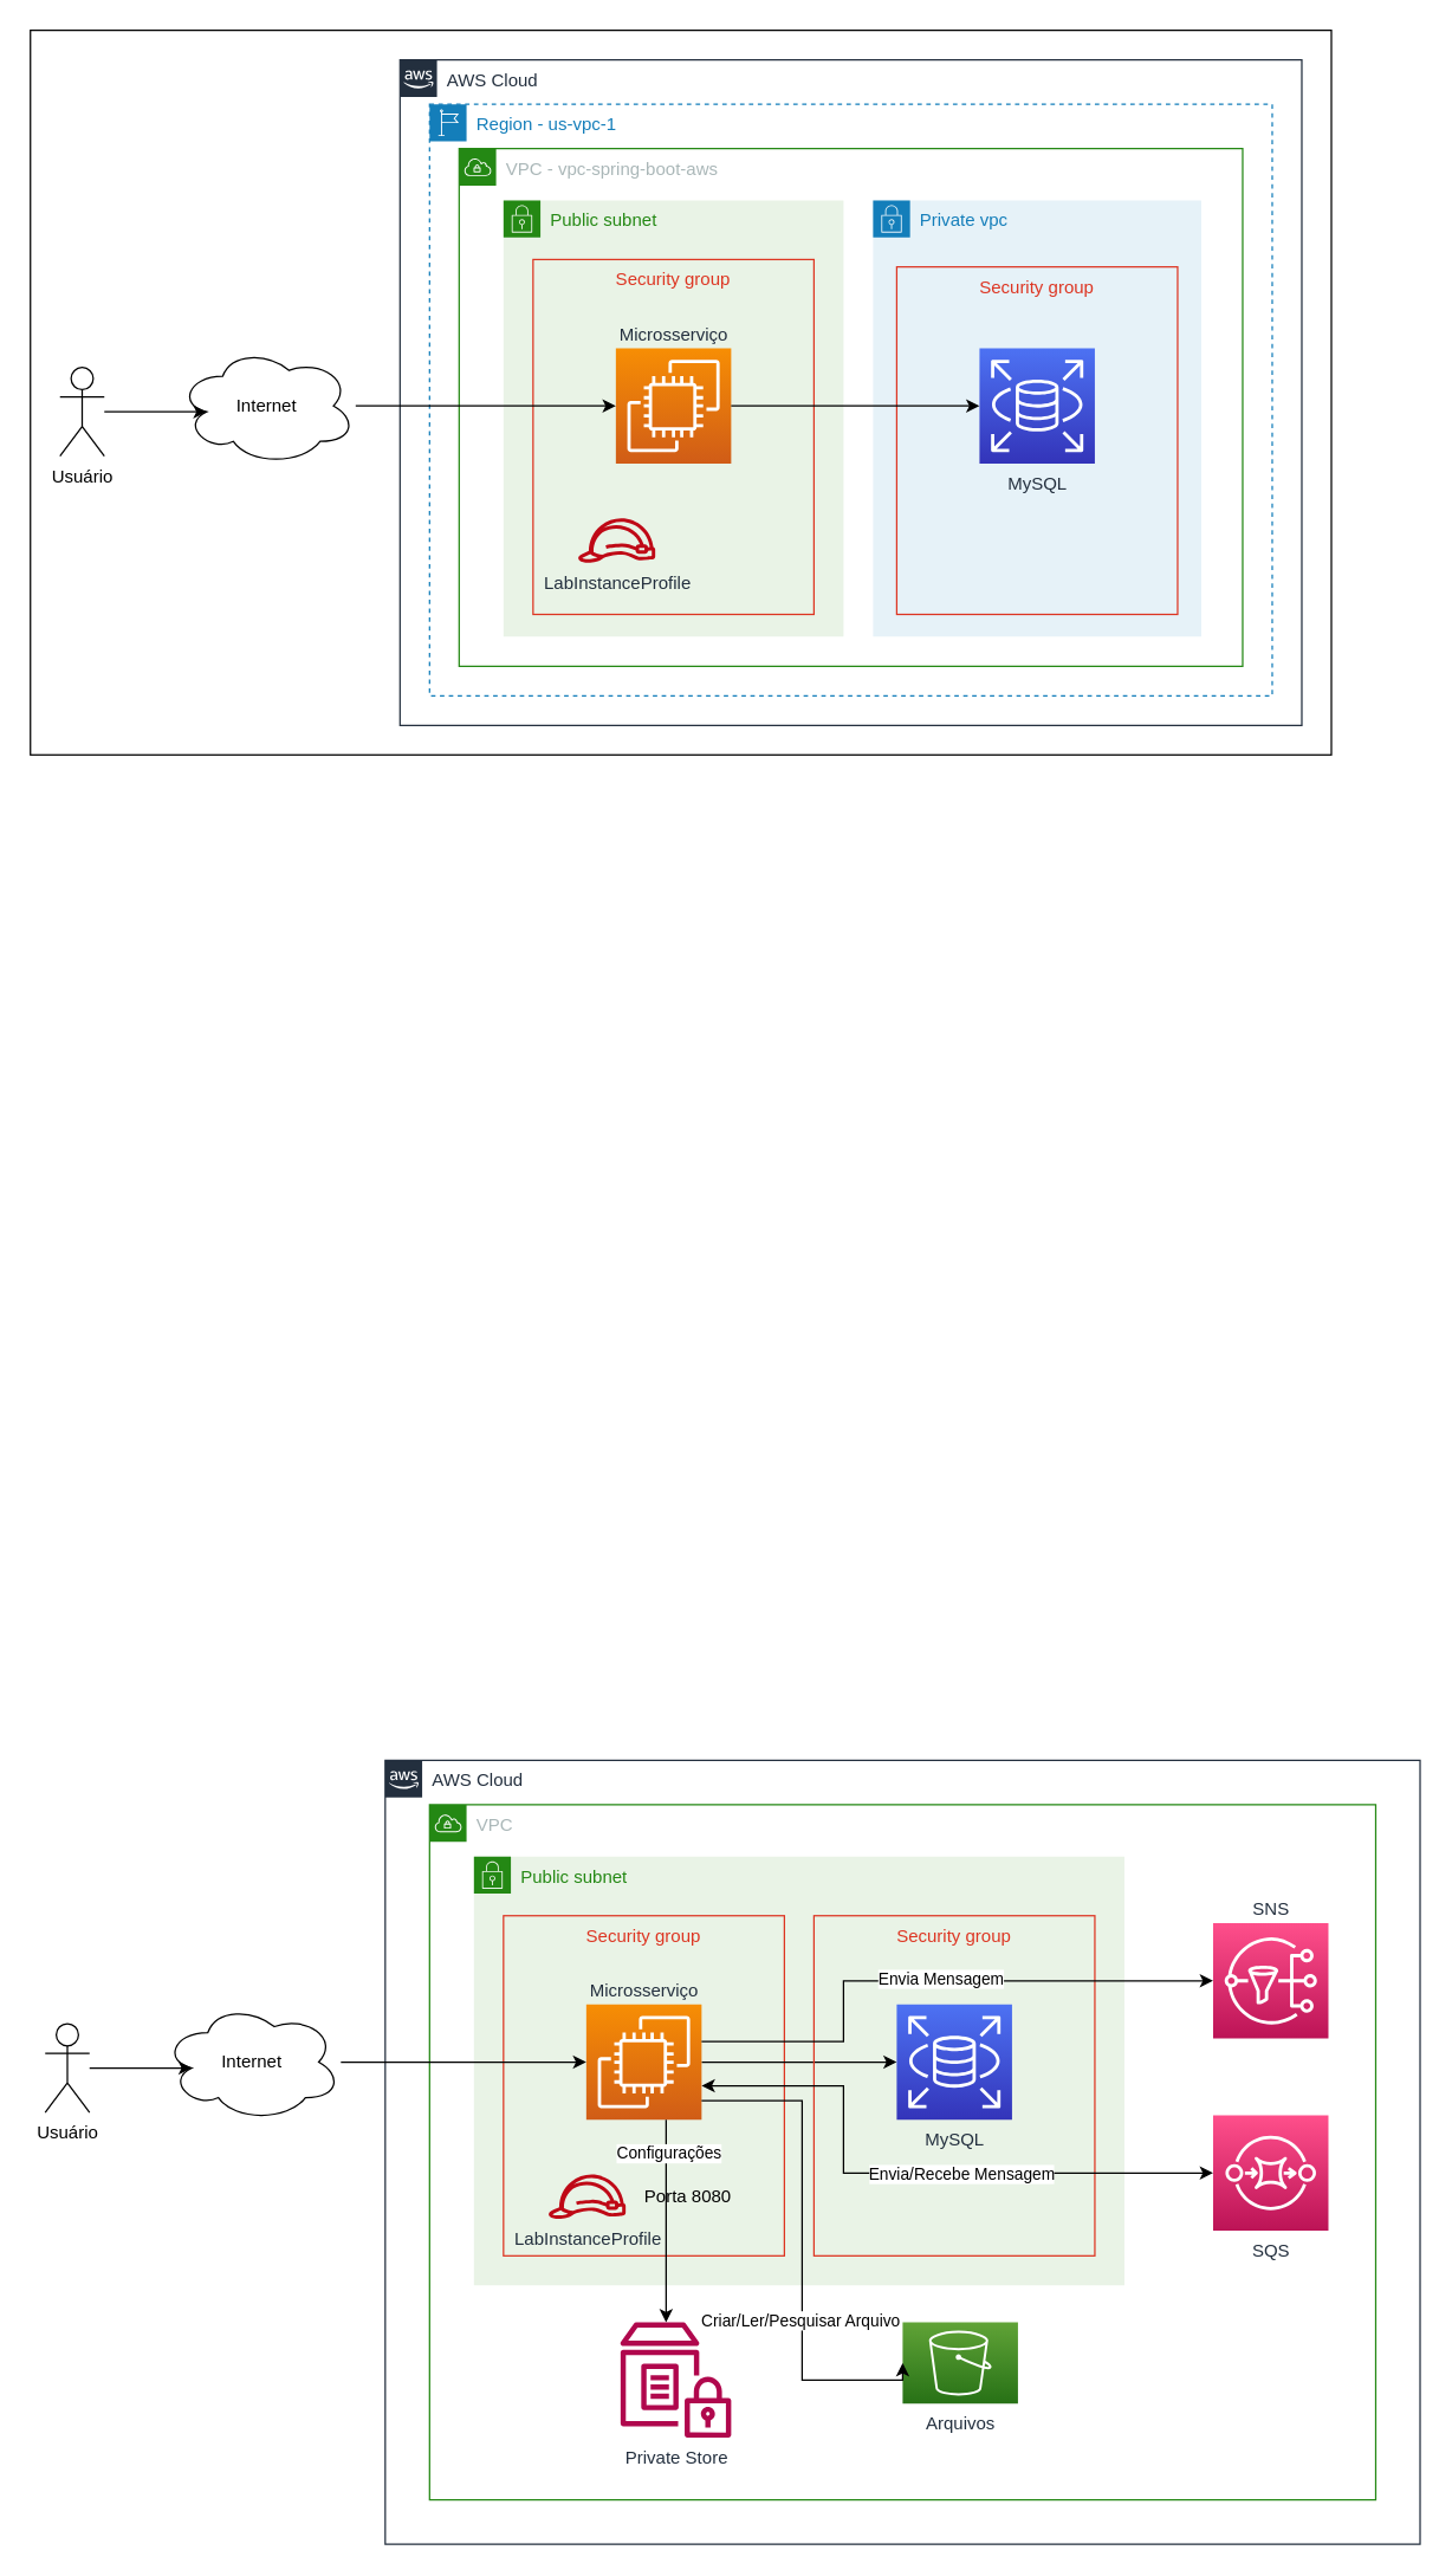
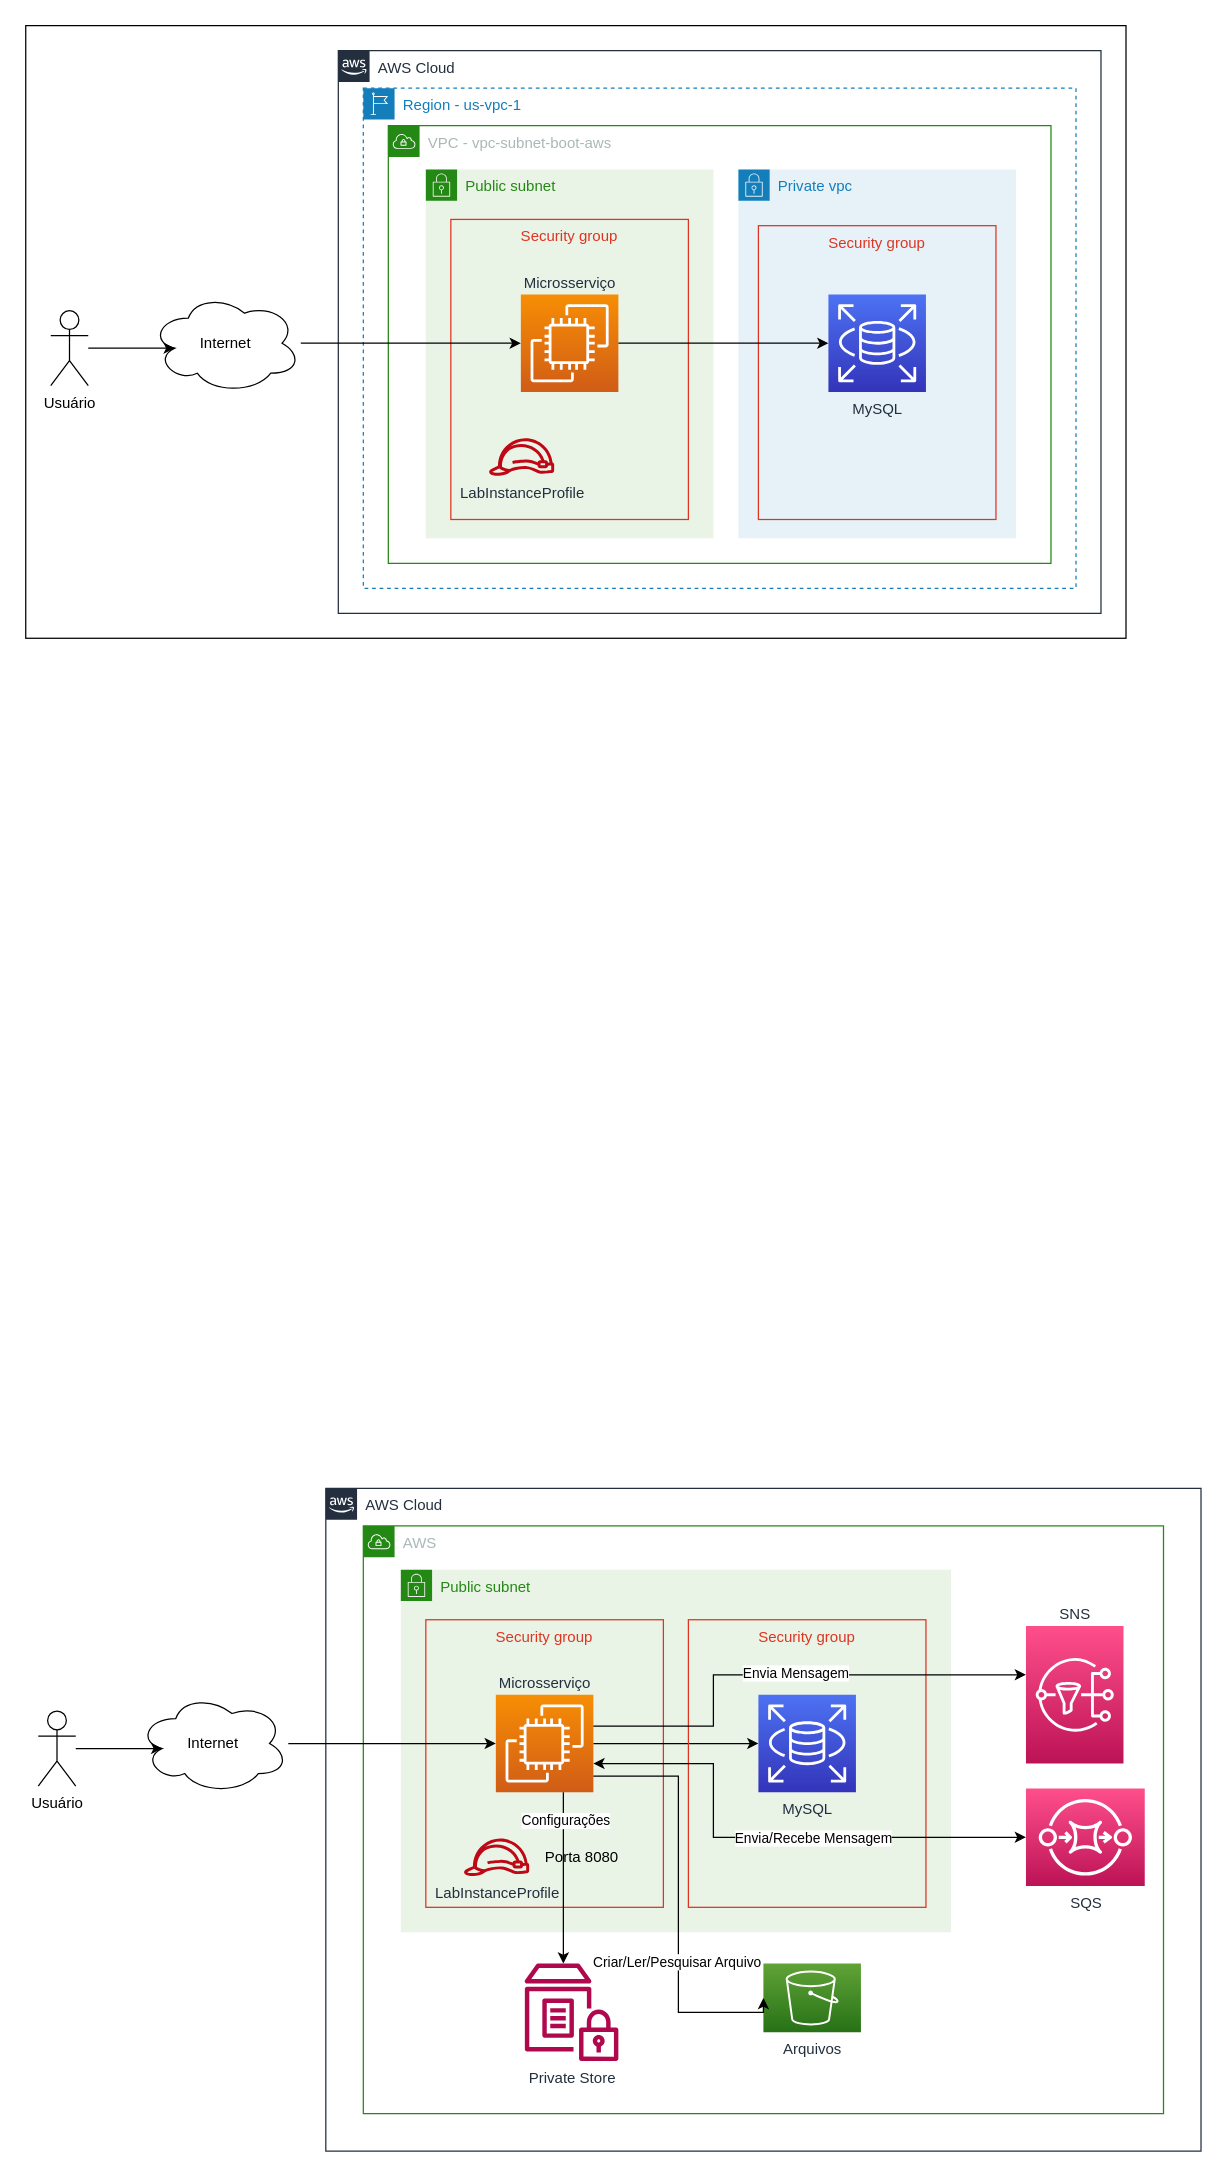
- <mxCell id="30" value="VPC - vpc-spring-boot-aws" style="points=[[0,0],[0.25,0],[0.5,0],[0.75,0],[1,0],[1,0.25],[1,0.5],[1,0.75],[1,1],[0.75,1],[0.5,1],[0.25,1],[0,1],[0,0.75],[0,0.5],[0,0.25]];outlineConnect=0;gradientColor=none;html=1;whiteSpace=wrap;fontSize=12;fontStyle=0;container=1;pointerEvents=0;collapsible=0;recursiveResize=0;shape=mxgraph.aws4.group;grIcon=mxgraph.aws4.group_vpc;strokeColor=#248814;fillColor=none;verticalAlign=top;align=left;spacingLeft=30;fontColor=#AAB7B8;dashed=0;" parent="29" vertex="1"><mxGeometry x="20" y="30" width="530" height="350" as="geometry" /></mxCell>
+ <mxCell id="30" value="VPC - vpc-subnet-boot-aws" style="points=[[0,0],[0.25,0],[0.5,0],[0.75,0],[1,0],[1,0.25],[1,0.5],[1,0.75],[1,1],[0.75,1],[0.5,1],[0.25,1],[0,1],[0,0.75],[0,0.5],[0,0.25]];outlineConnect=0;gradientColor=none;html=1;whiteSpace=wrap;fontSize=12;fontStyle=0;container=1;pointerEvents=0;collapsible=0;recursiveResize=0;shape=mxgraph.aws4.group;grIcon=mxgraph.aws4.group_vpc;strokeColor=#248814;fillColor=none;verticalAlign=top;align=left;spacingLeft=30;fontColor=#AAB7B8;dashed=0;" parent="29" vertex="1"><mxGeometry x="20" y="30" width="530" height="350" as="geometry" /></mxCell>
- <mxCell id="3" value="VPC" style="points=[[0,0],[0.25,0],[0.5,0],[0.75,0],[1,0],[1,0.25],[1,0.5],[1,0.75],[1,1],[0.75,1],[0.5,1],[0.25,1],[0,1],[0,0.75],[0,0.5],[0,0.25]];outlineConnect=0;gradientColor=none;html=1;whiteSpace=wrap;fontSize=12;fontStyle=0;container=1;pointerEvents=0;collapsible=0;recursiveResize=0;shape=mxgraph.aws4.group;grIcon=mxgraph.aws4.group_vpc;strokeColor=#248814;fillColor=none;verticalAlign=top;align=left;spacingLeft=30;fontColor=#AAB7B8;dashed=0;" parent="2" vertex="1"><mxGeometry x="30" y="30" width="640" height="470" as="geometry" /></mxCell>
+ <mxCell id="3" value="AWS" style="points=[[0,0],[0.25,0],[0.5,0],[0.75,0],[1,0],[1,0.25],[1,0.5],[1,0.75],[1,1],[0.75,1],[0.5,1],[0.25,1],[0,1],[0,0.75],[0,0.5],[0,0.25]];outlineConnect=0;gradientColor=none;html=1;whiteSpace=wrap;fontSize=12;fontStyle=0;container=1;pointerEvents=0;collapsible=0;recursiveResize=0;shape=mxgraph.aws4.group;grIcon=mxgraph.aws4.group_vpc;strokeColor=#248814;fillColor=none;verticalAlign=top;align=left;spacingLeft=30;fontColor=#AAB7B8;dashed=0;" parent="2" vertex="1"><mxGeometry x="30" y="30" width="640" height="470" as="geometry" /></mxCell>
- <mxCell id="14" value="SNS" style="sketch=0;points=[[0,0,0],[0.25,0,0],[0.5,0,0],[0.75,0,0],[1,0,0],[0,1,0],[0.25,1,0],[0.5,1,0],[0.75,1,0],[1,1,0],[0,0.25,0],[0,0.5,0],[0,0.75,0],[1,0.25,0],[1,0.5,0],[1,0.75,0]];outlineConnect=0;fontColor=#232F3E;gradientColor=#FF4F8B;gradientDirection=north;fillColor=#BC1356;strokeColor=#ffffff;dashed=0;verticalLabelPosition=top;verticalAlign=bottom;align=center;html=1;fontSize=12;fontStyle=0;aspect=fixed;shape=mxgraph.aws4.resourceIcon;resIcon=mxgraph.aws4.sns;labelPosition=center;" parent="3" vertex="1"><mxGeometry x="530" y="80" width="78" height="78" as="geometry" /></mxCell>
+ <mxCell id="14" value="SNS" style="sketch=0;points=[[0,0,0],[0.25,0,0],[0.5,0,0],[0.75,0,0],[1,0,0],[0,1,0],[0.25,1,0],[0.5,1,0],[0.75,1,0],[1,1,0],[0,0.25,0],[0,0.5,0],[0,0.75,0],[1,0.25,0],[1,0.5,0],[1,0.75,0]];outlineConnect=0;fontColor=#232F3E;gradientColor=#FF4F8B;gradientDirection=north;fillColor=#BC1356;strokeColor=#ffffff;dashed=0;verticalLabelPosition=top;verticalAlign=bottom;align=center;html=1;fontSize=12;fontStyle=0;aspect=fixed;shape=mxgraph.aws4.resourceIcon;resIcon=mxgraph.aws4.sns;labelPosition=center;" parent="3" vertex="1"><mxGeometry x="530" y="80" width="78" height="110" as="geometry" /></mxCell>
- <mxCell id="15" value="SQS" style="sketch=0;points=[[0,0,0],[0.25,0,0],[0.5,0,0],[0.75,0,0],[1,0,0],[0,1,0],[0.25,1,0],[0.5,1,0],[0.75,1,0],[1,1,0],[0,0.25,0],[0,0.5,0],[0,0.75,0],[1,0.25,0],[1,0.5,0],[1,0.75,0]];outlineConnect=0;fontColor=#232F3E;gradientColor=#FF4F8B;gradientDirection=north;fillColor=#BC1356;strokeColor=#ffffff;dashed=0;verticalLabelPosition=bottom;verticalAlign=top;align=center;html=1;fontSize=12;fontStyle=0;aspect=fixed;shape=mxgraph.aws4.resourceIcon;resIcon=mxgraph.aws4.sqs;" parent="3" vertex="1"><mxGeometry x="530" y="210" width="78" height="78" as="geometry" /></mxCell>
+ <mxCell id="15" value="SQS" style="sketch=0;points=[[0,0,0],[0.25,0,0],[0.5,0,0],[0.75,0,0],[1,0,0],[0,1,0],[0.25,1,0],[0.5,1,0],[0.75,1,0],[1,1,0],[0,0.25,0],[0,0.5,0],[0,0.75,0],[1,0.25,0],[1,0.5,0],[1,0.75,0]];outlineConnect=0;fontColor=#232F3E;gradientColor=#FF4F8B;gradientDirection=north;fillColor=#BC1356;strokeColor=#ffffff;dashed=0;verticalLabelPosition=bottom;verticalAlign=top;align=center;html=1;fontSize=12;fontStyle=0;aspect=fixed;shape=mxgraph.aws4.resourceIcon;resIcon=mxgraph.aws4.sqs;" parent="3" vertex="1"><mxGeometry x="530" y="210" width="95" height="78" as="geometry" /></mxCell>
